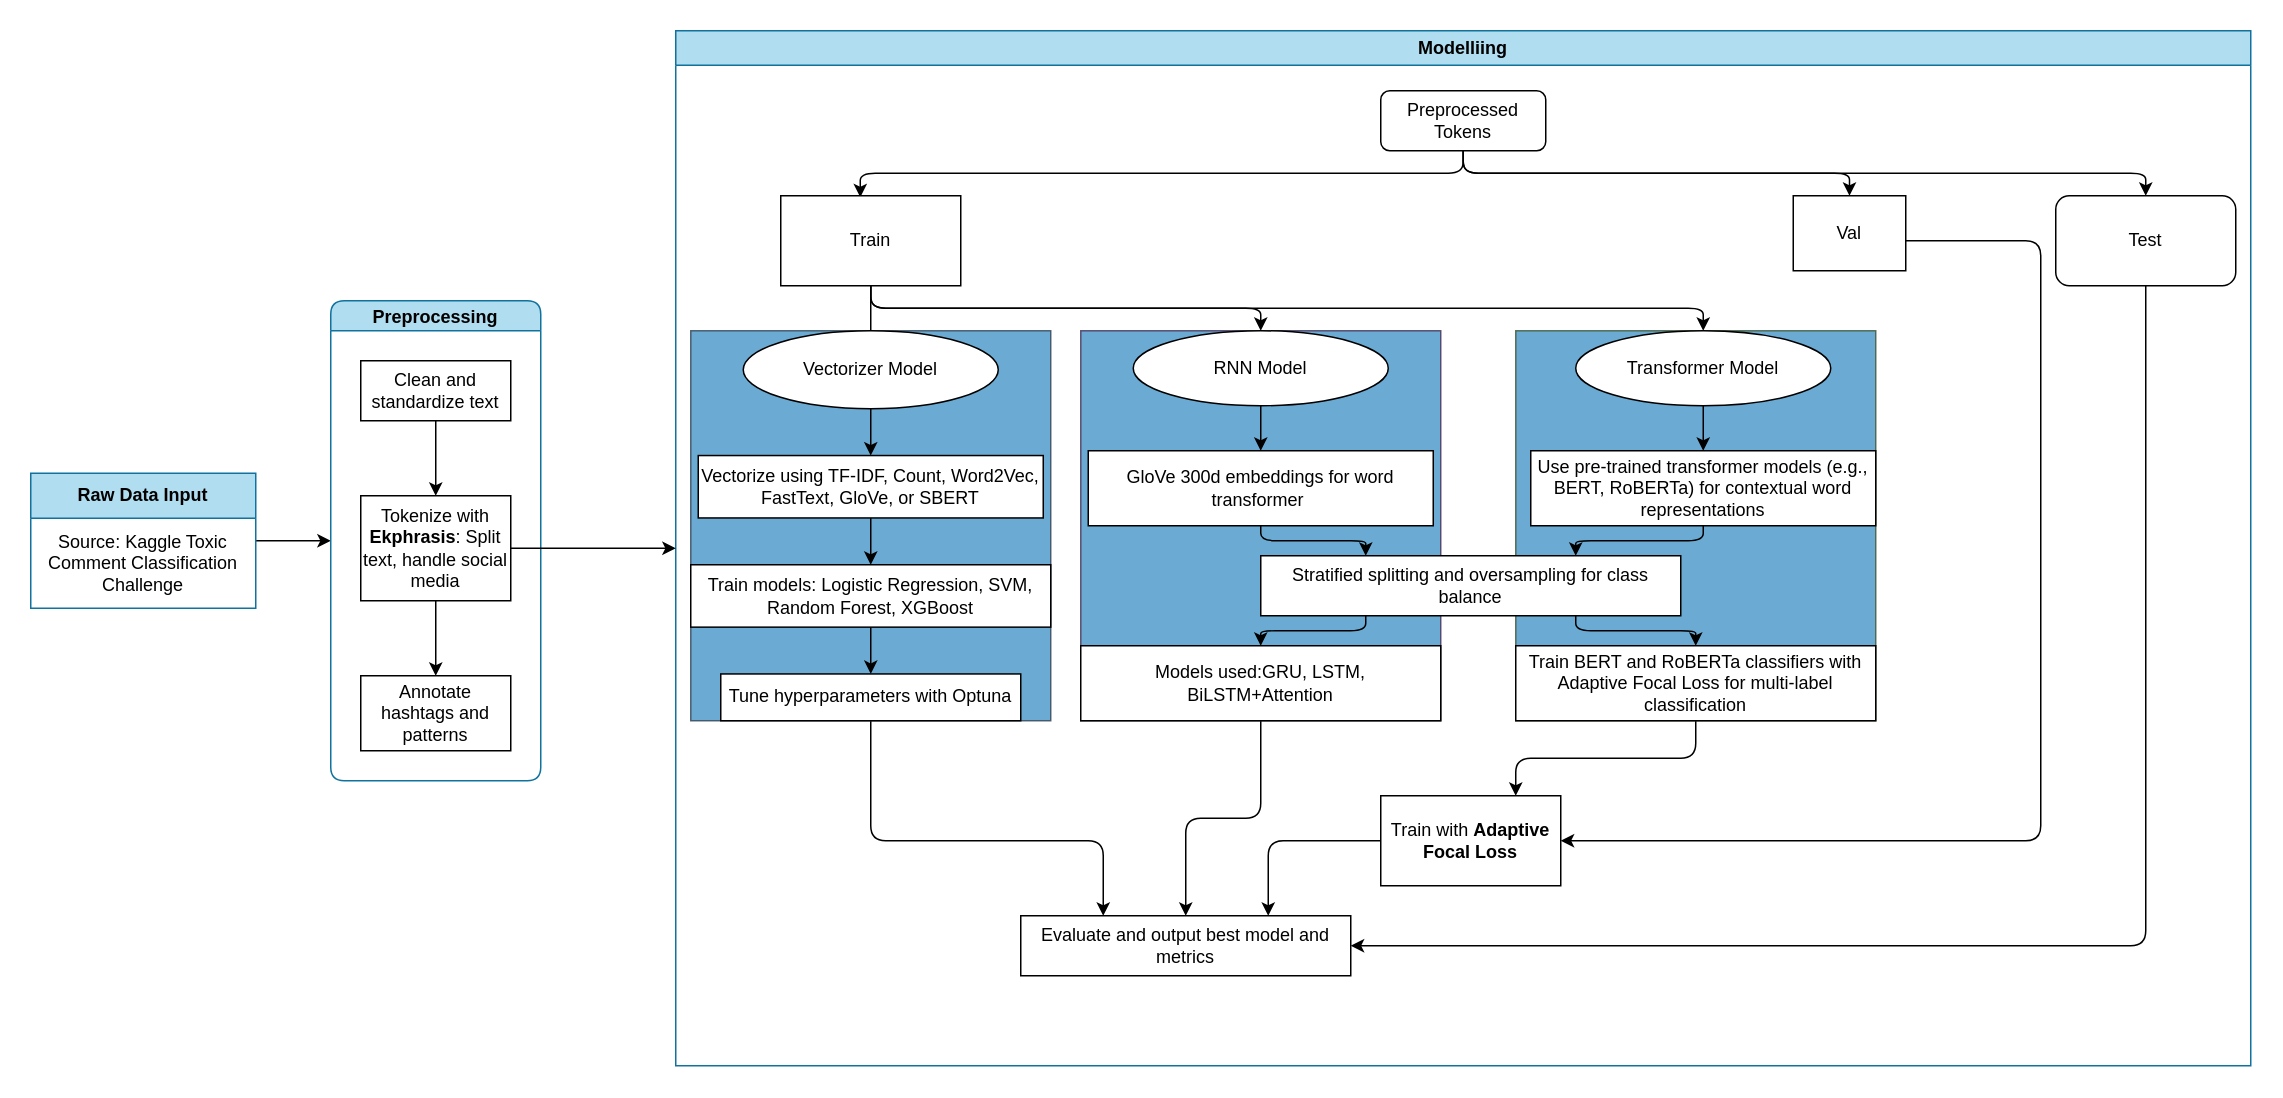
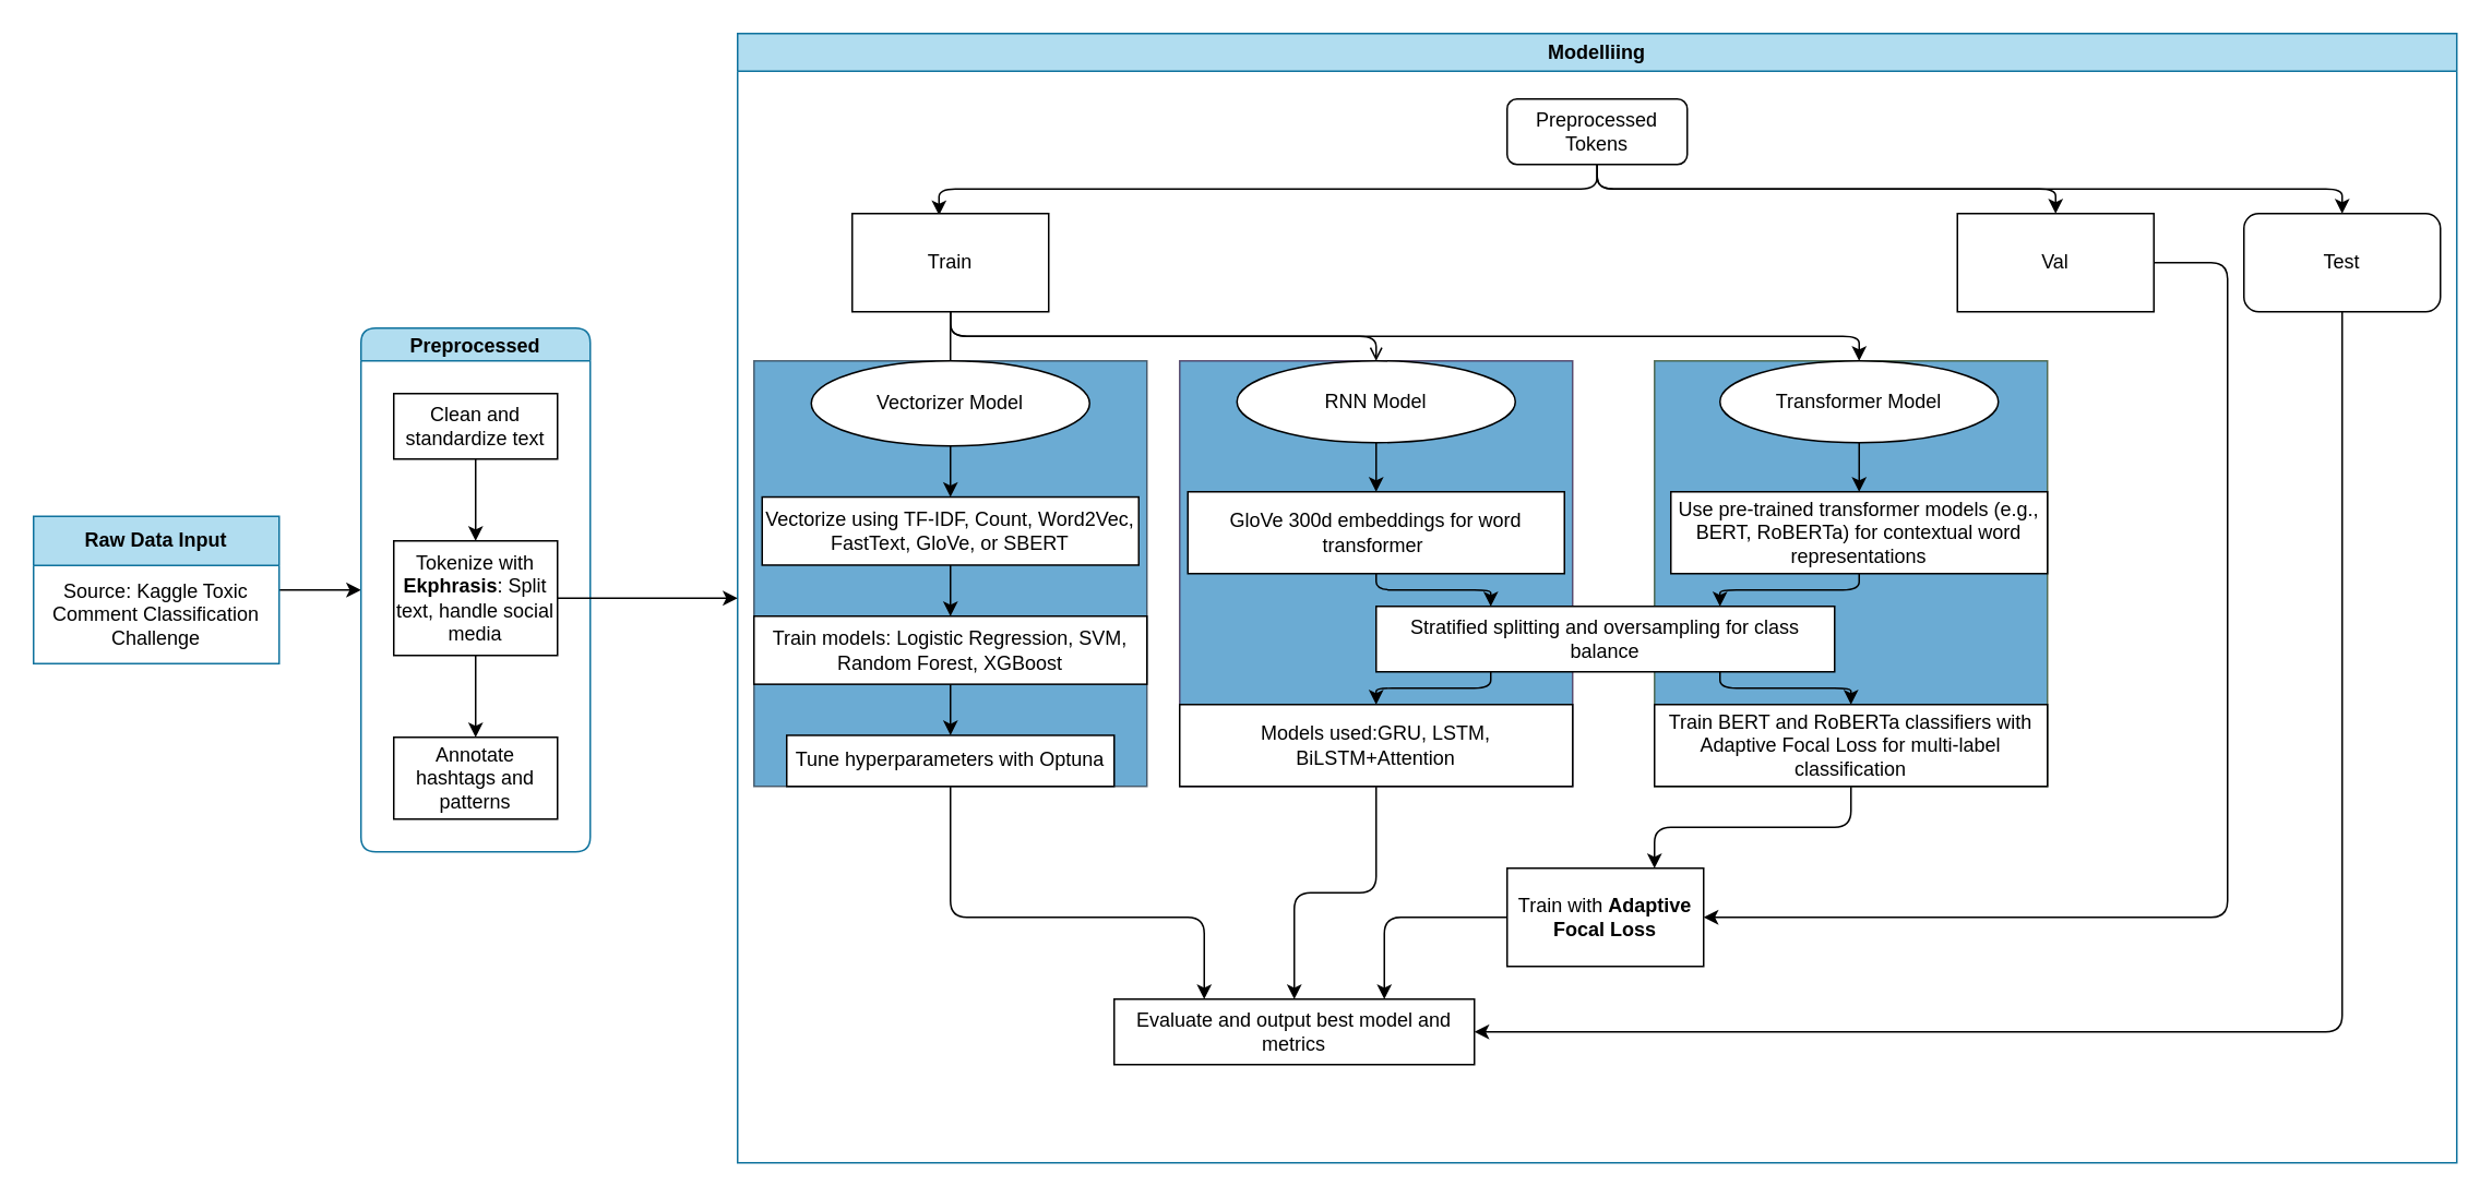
- <mxCell id="17" value="Val" style="whiteSpace=wrap;html=1;rounded=0;" vertex="1" parent="11"><mxGeometry x="745" y="110" width="75" height="50" as="geometry" /></mxCell>
+ <mxCell id="17" value="Val" style="whiteSpace=wrap;html=1;rounded=0;" vertex="1" parent="11"><mxGeometry x="745" y="110" width="120" height="60" as="geometry" /></mxCell>
- <mxCell id="20" style="edgeStyle=orthogonalEdgeStyle;html=1;entryX=0.5;entryY=0;entryDx=0;entryDy=0;exitX=0.5;exitY=1;exitDx=0;exitDy=0;" edge="1" parent="11" source="16" target="44"><mxGeometry relative="1" as="geometry" /></mxCell>
+ <mxCell id="20" style="edgeStyle=orthogonalEdgeStyle;html=1;entryX=0.5;entryY=0;entryDx=0;entryDy=0;exitX=0.5;exitY=1;exitDx=0;exitDy=0;endArrow=open;" edge="1" parent="11" source="16" target="44"><mxGeometry relative="1" as="geometry" /></mxCell>
- <mxCell id="5" value="Preprocessing" style="swimlane;startSize=20;horizontal=1;childLayout=treeLayout;horizontalTree=0;sortEdges=1;resizable=1;containerType=tree;fontSize=12;rounded=1;shadow=0;autosize=0;resizeHeight=1;fillColor=#b1ddf0;strokeColor=#10739e;" vertex="1" parent="1"><mxGeometry x="220" y="200" width="140" height="320" as="geometry" /></mxCell>
+ <mxCell id="5" value="Preprocessed" style="swimlane;startSize=20;horizontal=1;childLayout=treeLayout;horizontalTree=0;sortEdges=1;resizable=1;containerType=tree;fontSize=12;rounded=1;shadow=0;autosize=0;resizeHeight=1;fillColor=#b1ddf0;strokeColor=#10739e;" vertex="1" parent="1"><mxGeometry x="220" y="200" width="140" height="320" as="geometry" /></mxCell>
